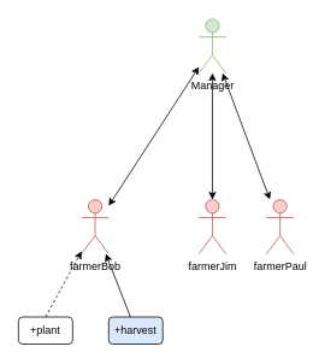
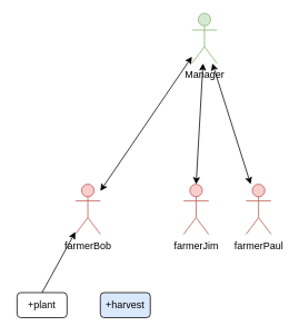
- <mxCell id="3" value="Manager" style="shape=umlActor;verticalLabelPosition=bottom;verticalAlign=top;html=1;outlineConnect=0;fillColor=#d5e8d4;strokeColor=#82b366;" vertex="1" parent="1"><mxGeometry x="220" y="20" width="30" height="60" as="geometry" /></mxCell>
+ <mxCell id="3" value="Manager" style="shape=umlActor;verticalLabelPosition=bottom;verticalAlign=top;html=1;outlineConnect=0;fillColor=#d5e8d4;strokeColor=#82b366;" vertex="1" parent="1"><mxGeometry x="230" y="15" width="30" height="60" as="geometry" /></mxCell>
- <mxCell id="11" value="" style="endArrow=classic;html=1;rounded=0;exitX=0.5;exitY=0;exitDx=0;exitDy=0;dashed=1;" edge="1" parent="1" source="9" target="2"><mxGeometry width="50" height="50" relative="1" as="geometry"><mxPoint x="230" y="270" as="sourcePoint" /><mxPoint x="280" y="220" as="targetPoint" /></mxGeometry></mxCell>
+ <mxCell id="11" value="" style="endArrow=classic;html=1;rounded=0;exitX=0.5;exitY=0;exitDx=0;exitDy=0;" edge="1" parent="1" source="9" target="2"><mxGeometry width="50" height="50" relative="1" as="geometry"><mxPoint x="230" y="270" as="sourcePoint" /><mxPoint x="280" y="220" as="targetPoint" /></mxGeometry></mxCell>
- <mxCell id="12" value="" style="endArrow=classic;html=1;rounded=0;" edge="1" parent="1" source="10" target="2"><mxGeometry width="50" height="50" relative="1" as="geometry"><mxPoint x="60" y="360" as="sourcePoint" /><mxPoint x="110" y="283" as="targetPoint" /></mxGeometry></mxCell>
